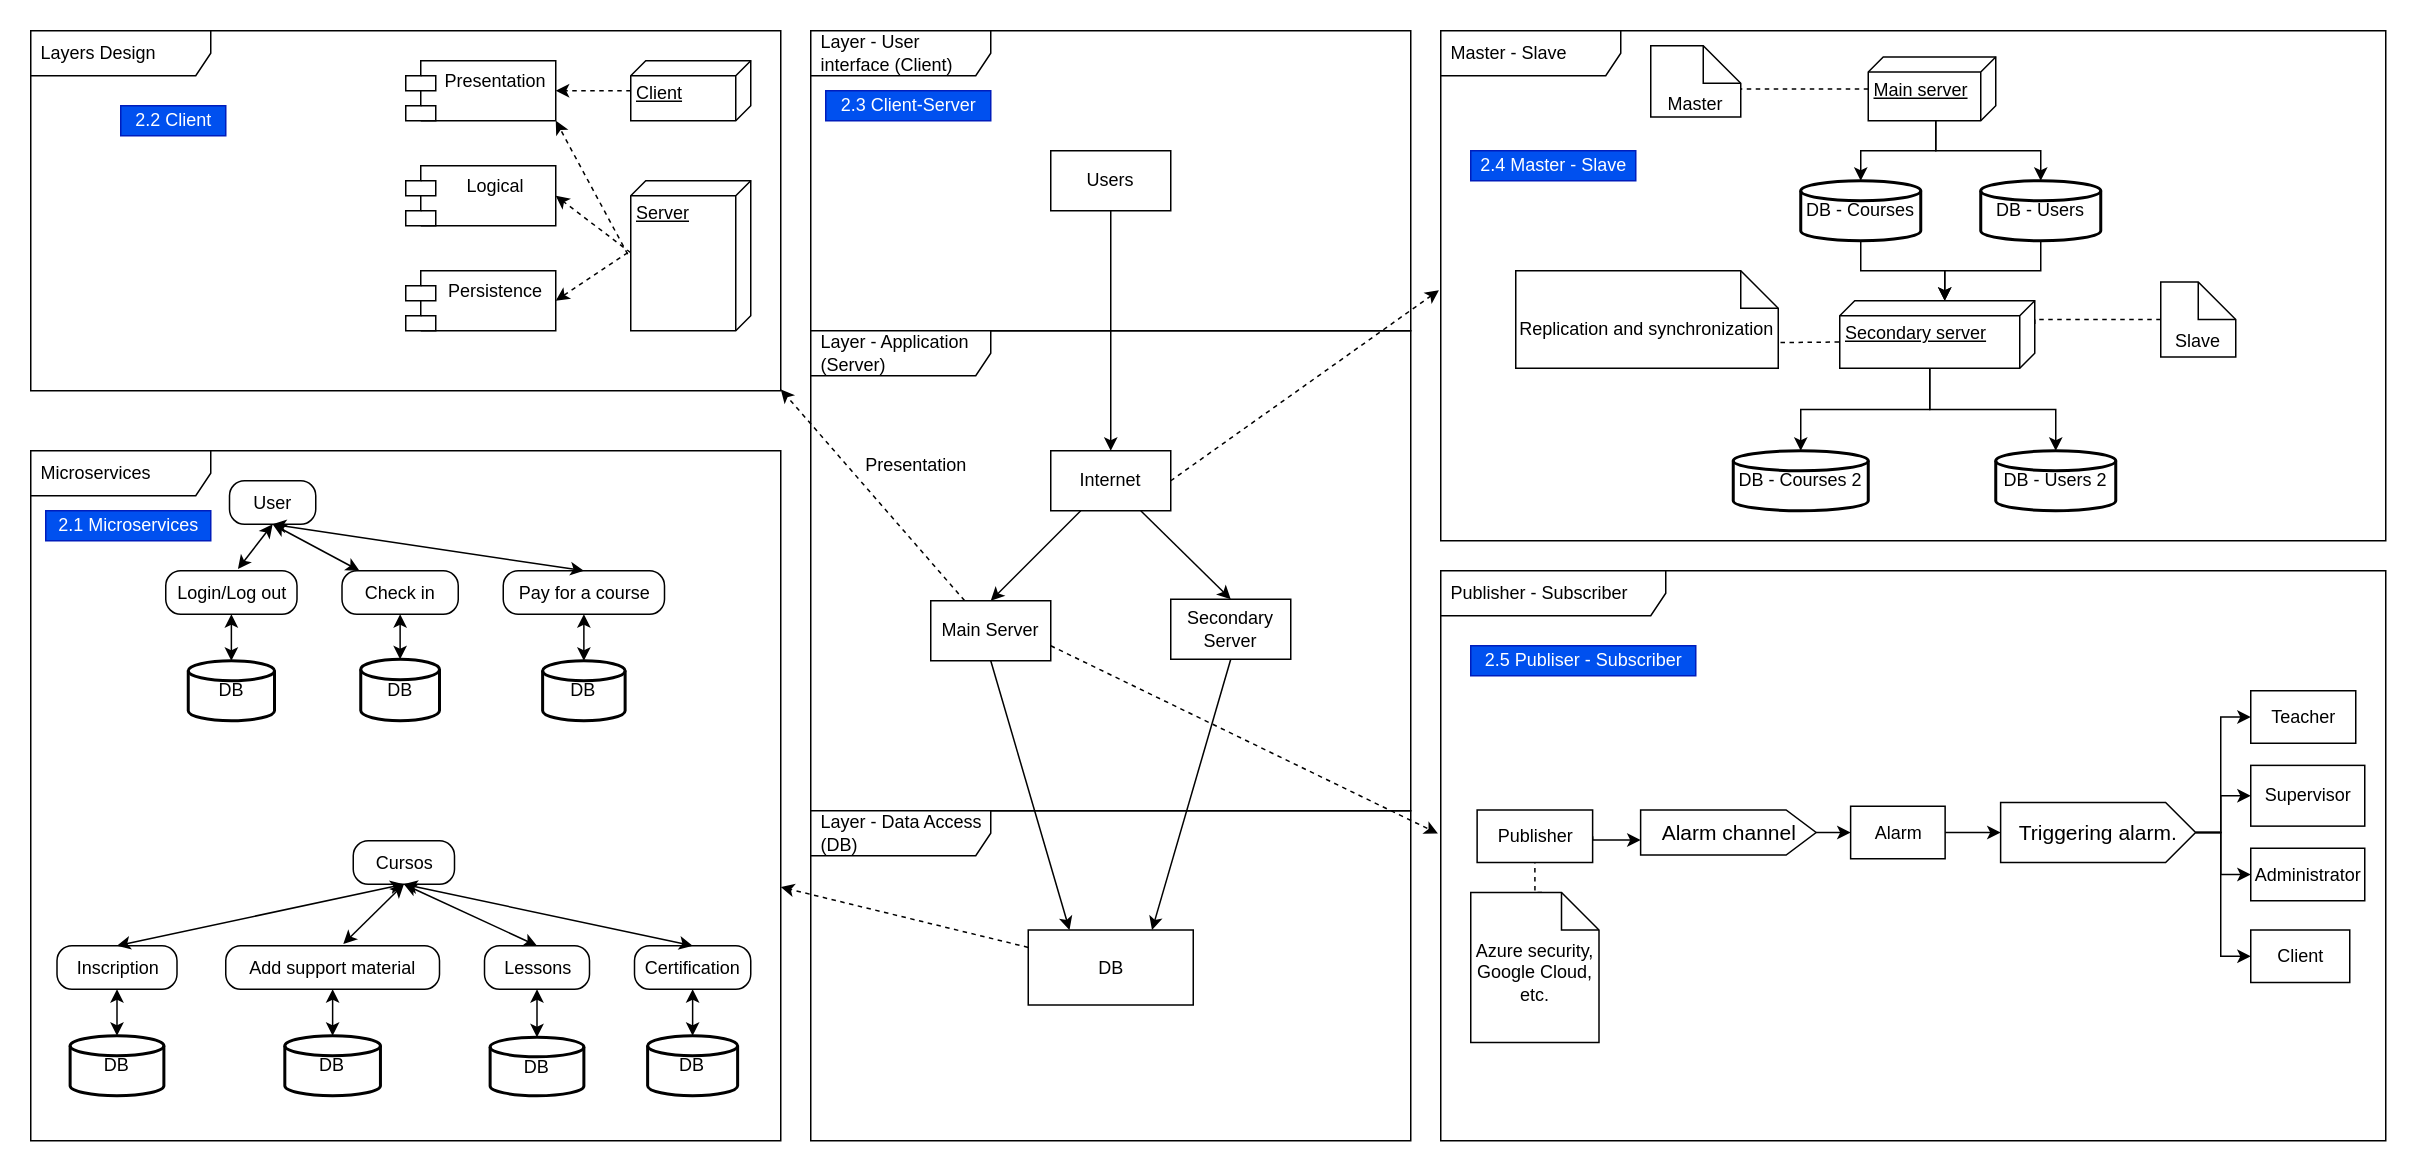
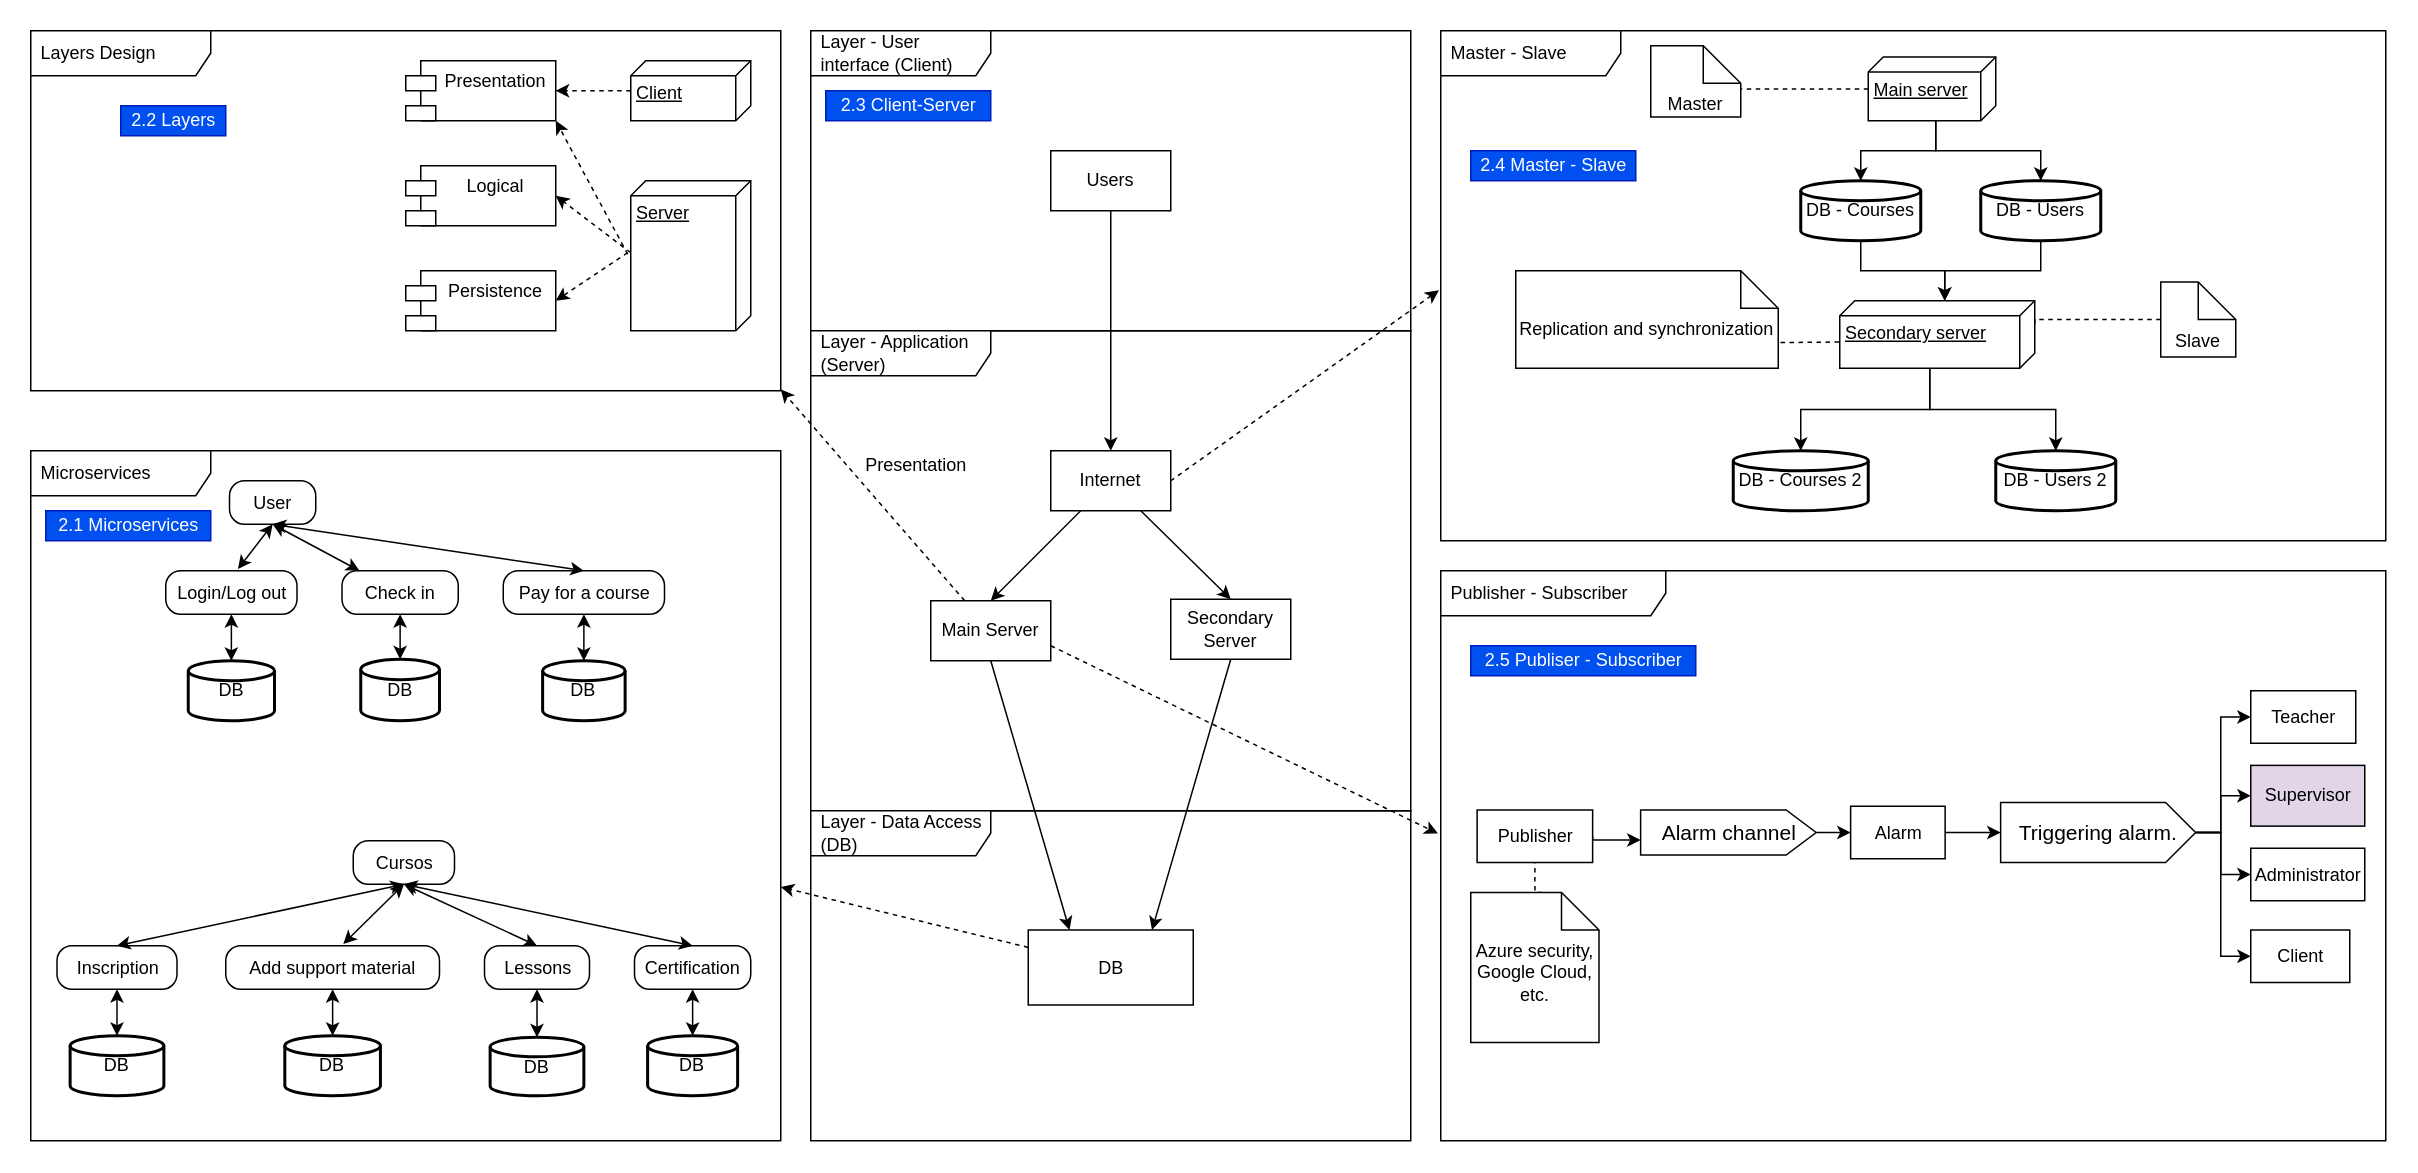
- <mxCell id="31" value="2.2 Client" style="text;html=1;align=center;verticalAlign=middle;resizable=0;points=[];autosize=1;rounded=0;fillColor=#0050ef;strokeColor=#001DBC;fontColor=#ffffff;" parent="1" vertex="1"><mxGeometry x="80" y="70" width="70" height="20" as="geometry" /></mxCell>
+ <mxCell id="31" value="2.2 Layers" style="text;html=1;align=center;verticalAlign=middle;resizable=0;points=[];autosize=1;rounded=0;fillColor=#0050ef;strokeColor=#001DBC;fontColor=#ffffff;" parent="1" vertex="1"><mxGeometry x="80" y="70" width="70" height="20" as="geometry" /></mxCell>
- <mxCell id="102" value="Supervisor" style="html=1;" vertex="1" parent="1"><mxGeometry x="1500" y="509.75" width="76" height="40.5" as="geometry" /></mxCell>
+ <mxCell id="102" value="Supervisor" style="html=1;fillColor=#e1d5e7;" vertex="1" parent="1"><mxGeometry x="1500" y="509.75" width="76" height="40.5" as="geometry" /></mxCell>
